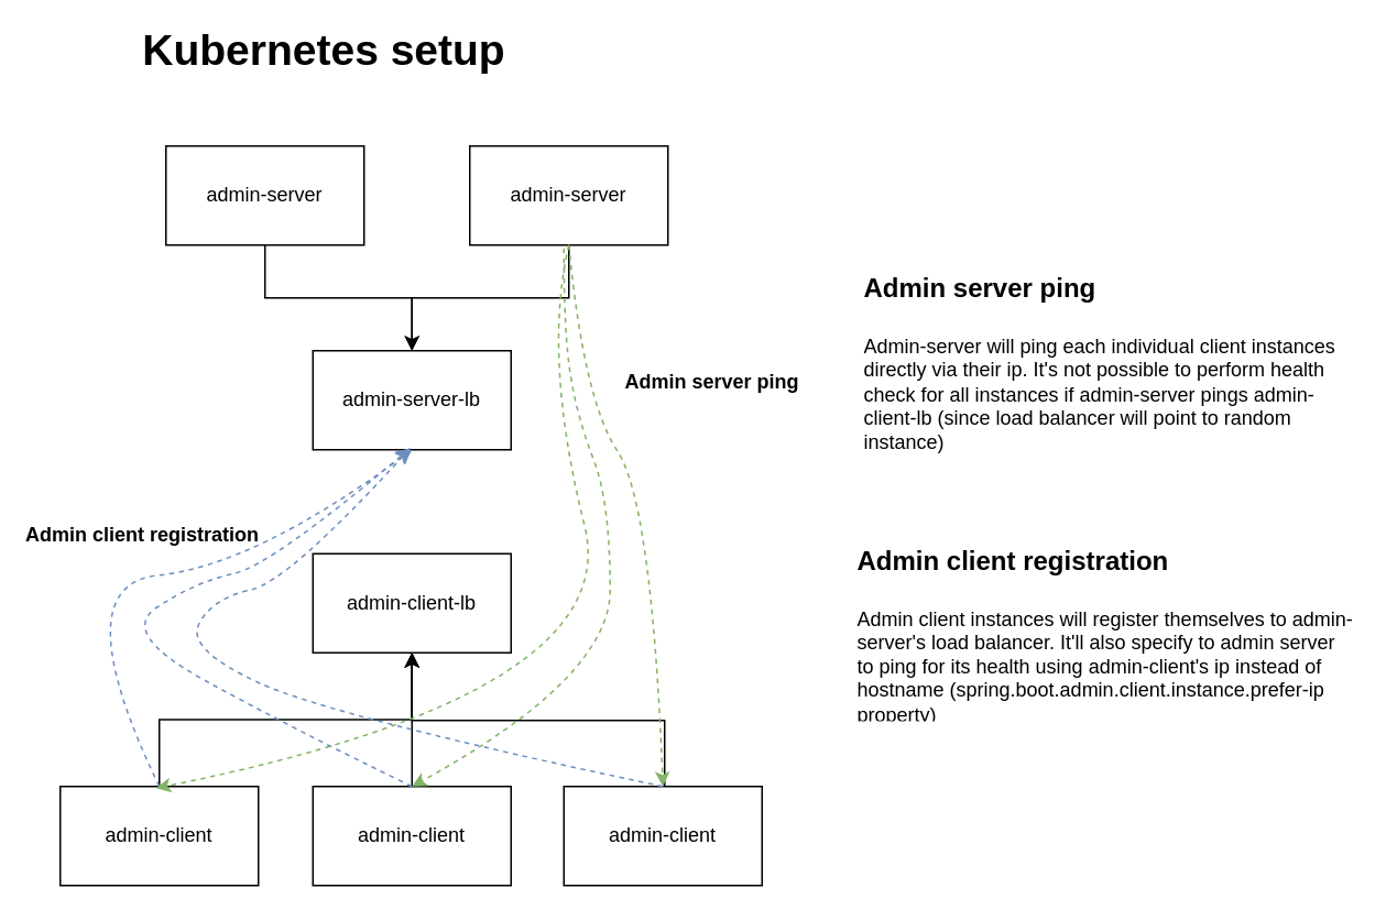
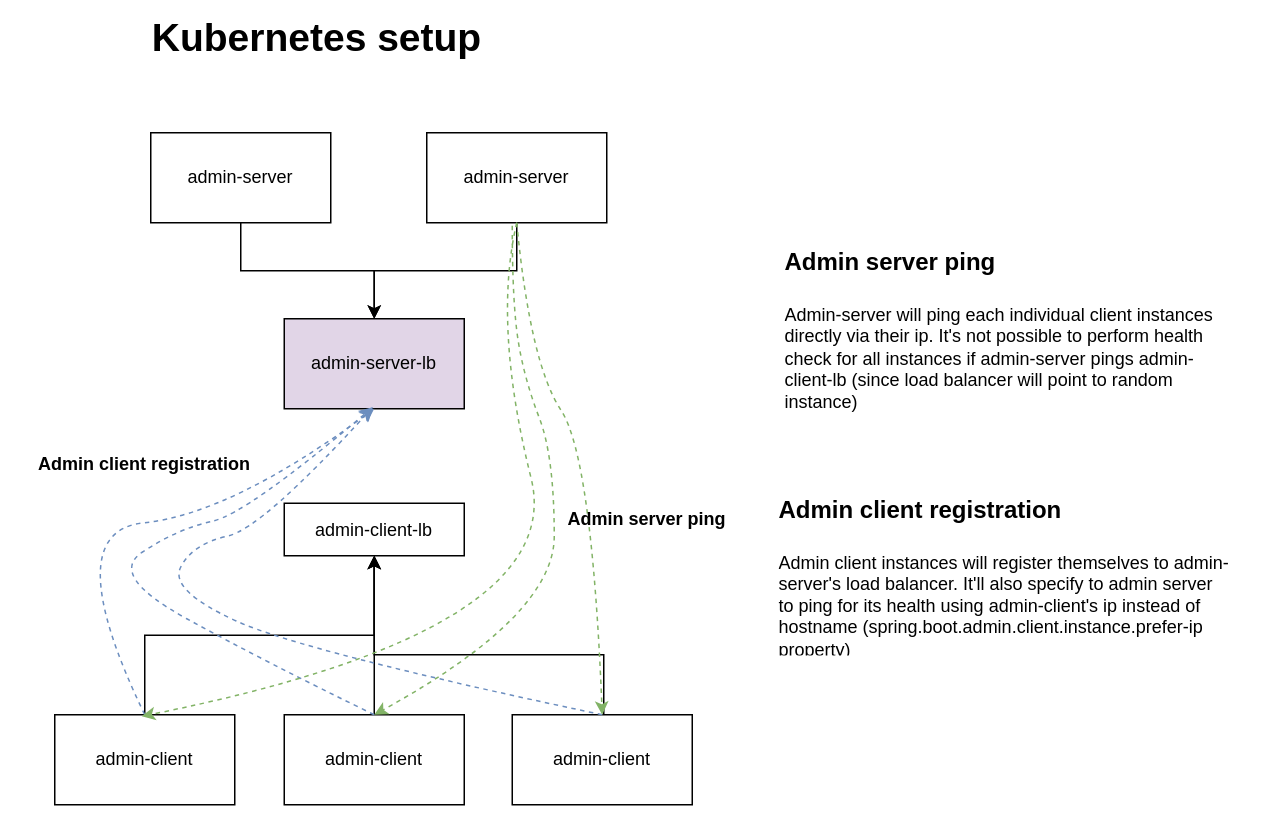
- <mxCell id="9" value="&lt;b&gt;&lt;font style=&quot;font-size: 26px&quot;&gt;Kubernetes setup&lt;/font&gt;&lt;/b&gt;" style="text;html=1;strokeColor=none;fillColor=none;align=center;verticalAlign=middle;whiteSpace=wrap;rounded=0;" vertex="1" parent="1"><mxGeometry x="36" y="20" width="320" height="20" as="geometry" /></mxCell>
+ <mxCell id="9" value="&lt;b&gt;&lt;font style=&quot;font-size: 26px&quot;&gt;Kubernetes setup&lt;/font&gt;&lt;/b&gt;" style="text;html=1;strokeColor=none;fillColor=none;align=center;verticalAlign=middle;whiteSpace=wrap;rounded=0;" vertex="1" parent="1"><mxGeometry x="51" y="15" width="320" height="20" as="geometry" /></mxCell>
- <mxCell id="24" value="&lt;b&gt;Admin server ping&lt;/b&gt;" style="text;html=1;strokeColor=none;fillColor=none;align=center;verticalAlign=middle;whiteSpace=wrap;rounded=0;" vertex="1" parent="1"><mxGeometry x="355" y="221" width="152" height="20" as="geometry" /></mxCell>
+ <mxCell id="24" value="&lt;b&gt;Admin server ping&lt;/b&gt;" style="text;html=1;strokeColor=none;fillColor=none;align=center;verticalAlign=middle;whiteSpace=wrap;rounded=0;" vertex="1" parent="1"><mxGeometry x="355" y="336" width="152" height="20" as="geometry" /></mxCell>
- <mxCell id="16" value="admin-server-lb" style="rounded=0;whiteSpace=wrap;html=1;" vertex="1" parent="1"><mxGeometry x="189" y="212" width="120" height="60" as="geometry" /></mxCell>
+ <mxCell id="16" value="admin-server-lb" style="rounded=0;whiteSpace=wrap;html=1;fillColor=#e1d5e7;" vertex="1" parent="1"><mxGeometry x="189" y="212" width="120" height="60" as="geometry" /></mxCell>
- <mxCell id="20" value="&lt;b&gt;Admin client registration&lt;/b&gt;" style="text;html=1;strokeColor=none;fillColor=none;align=center;verticalAlign=middle;whiteSpace=wrap;rounded=0;" vertex="1" parent="1"><mxGeometry x="10" y="314" width="152" height="20" as="geometry" /></mxCell>
+ <mxCell id="20" value="&lt;b&gt;Admin client registration&lt;/b&gt;" style="text;html=1;strokeColor=none;fillColor=none;align=center;verticalAlign=middle;whiteSpace=wrap;rounded=0;" vertex="1" parent="1"><mxGeometry x="20" y="299" width="152" height="20" as="geometry" /></mxCell>
- <mxCell id="2" value="admin-client-lb" style="rounded=0;whiteSpace=wrap;html=1;" vertex="1" parent="1"><mxGeometry x="189" y="335" width="120" height="60" as="geometry" /></mxCell>
+ <mxCell id="2" value="admin-client-lb" style="rounded=0;whiteSpace=wrap;html=1;" vertex="1" parent="1"><mxGeometry x="189" y="335" width="120" height="35" as="geometry" /></mxCell>
